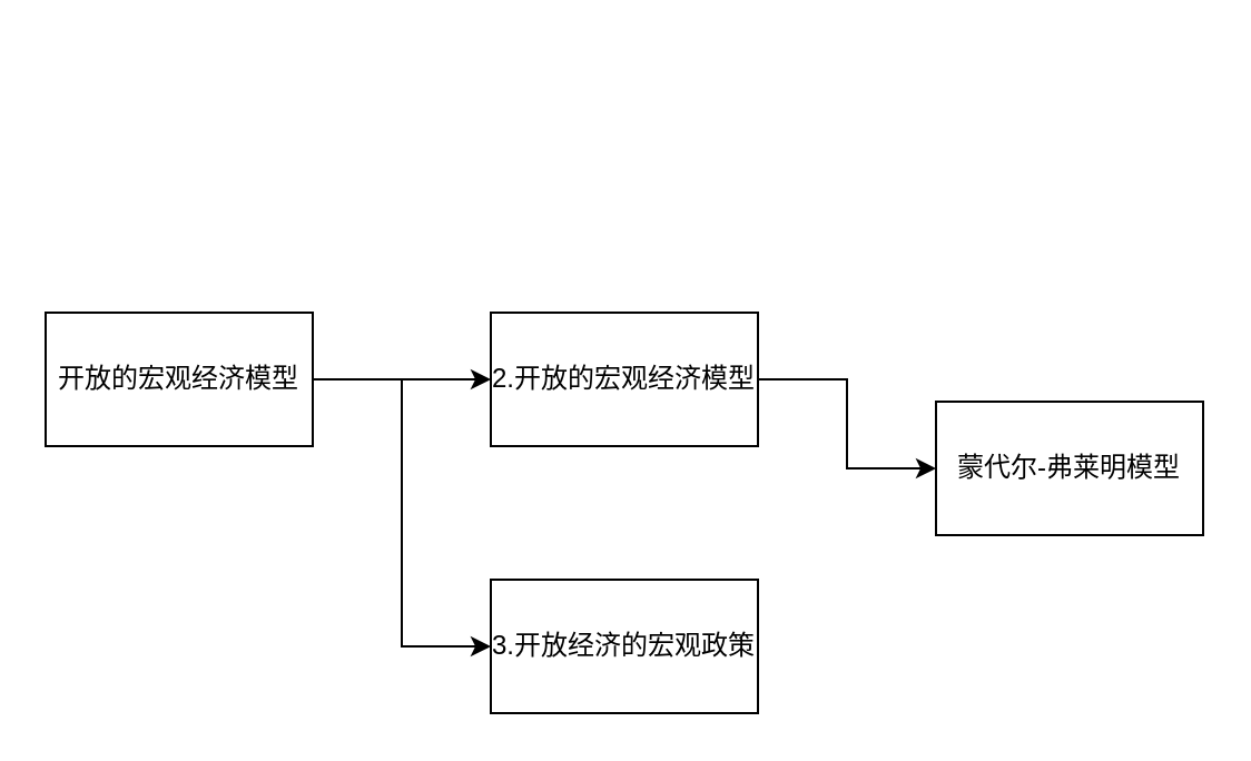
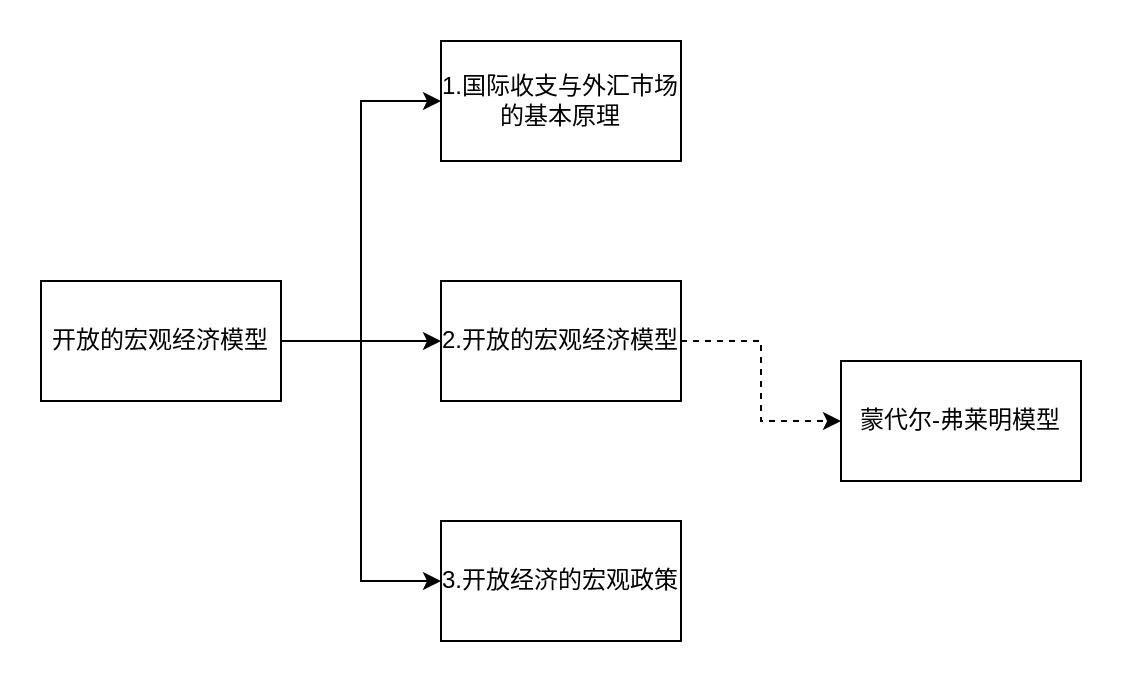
+ <mxCell id="6" value="1.国际收支与外汇市场的基本原理" style="rounded=0;whiteSpace=wrap;html=1;" parent="1" vertex="1"><mxGeometry x="220" y="20" width="120" height="60" as="geometry" /></mxCell>
+ <mxCell id="2" value="" style="edgeStyle=orthogonalEdgeStyle;rounded=0;orthogonalLoop=1;jettySize=auto;html=1;entryX=0;entryY=0.5;entryDx=0;entryDy=0;" parent="1" source="5" target="6" edge="1"><mxGeometry relative="1" as="geometry" /></mxCell>
- <mxCell id="8" style="edgeStyle=orthogonalEdgeStyle;rounded=0;orthogonalLoop=1;jettySize=auto;html=1;entryX=0;entryY=0.5;entryDx=0;entryDy=0;" parent="1" source="9" target="10" edge="1"><mxGeometry relative="1" as="geometry" /></mxCell>
+ <mxCell id="8" style="edgeStyle=orthogonalEdgeStyle;rounded=0;orthogonalLoop=1;jettySize=auto;html=1;entryX=0;entryY=0.5;entryDx=0;entryDy=0;dashed=1;" parent="1" source="9" target="10" edge="1"><mxGeometry relative="1" as="geometry" /></mxCell>
